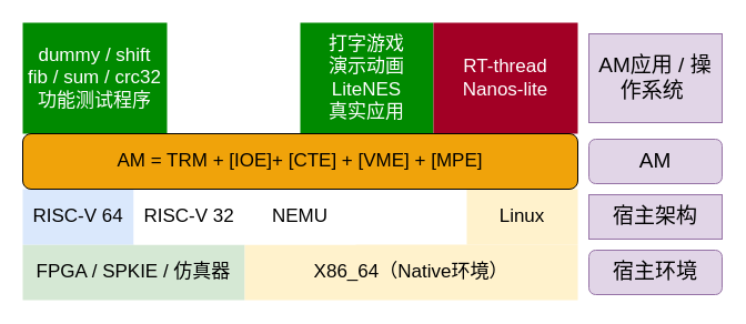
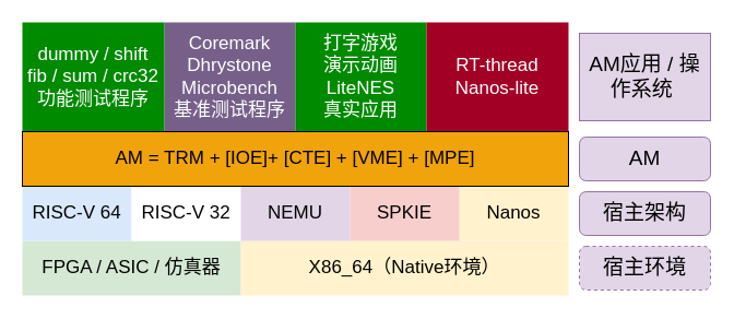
+ <mxCell id="9" value="&lt;span style=&quot;font-size: 17px;&quot;&gt;Coremark&lt;/span&gt;&lt;div&gt;&lt;span style=&quot;font-size: 17px;&quot;&gt;Dhrystone&lt;/span&gt;&lt;/div&gt;&lt;div&gt;&lt;span style=&quot;font-size: 17px;&quot;&gt;Microbench&lt;/span&gt;&lt;/div&gt;&lt;div&gt;&lt;span style=&quot;font-size: 17px;&quot;&gt;基准测试程序&lt;/span&gt;&lt;/div&gt;" style="rounded=0;whiteSpace=wrap;html=1;fillColor=#76608a;strokeColor=none;fontColor=#ffffff;" vertex="1" parent="1"><mxGeometry x="150" y="20" width="120" height="100" as="geometry" /></mxCell>
- <mxCell id="13" value="&lt;font style=&quot;font-size: 17px;&quot;&gt;AM = TRM + [IOE]+ [CTE] + [VME] + [MPE]&lt;/font&gt;" style="whiteSpace=wrap;html=1;fillColor=#f0a30a;strokeColor=default;fontColor=#000000;rounded=1;" vertex="1" parent="1"><mxGeometry x="20" y="120" width="500" height="50" as="geometry" /></mxCell>
+ <mxCell id="13" value="&lt;font style=&quot;font-size: 17px;&quot;&gt;AM = TRM + [IOE]+ [CTE] + [VME] + [MPE]&lt;/font&gt;" style="rounded=0;whiteSpace=wrap;html=1;fillColor=#f0a30a;strokeColor=default;fontColor=#000000;" vertex="1" parent="1"><mxGeometry x="20" y="120" width="500" height="50" as="geometry" /></mxCell>
- <mxCell id="7" value="&lt;font style=&quot;font-size: 17px;&quot;&gt;NEMU&lt;/font&gt;" style="rounded=0;whiteSpace=wrap;html=1;fillColor=#ffffff;strokeColor=none;" vertex="1" parent="1"><mxGeometry x="220" y="170" width="100" height="50" as="geometry" /></mxCell>
+ <mxCell id="7" value="&lt;font style=&quot;font-size: 17px;&quot;&gt;NEMU&lt;/font&gt;" style="rounded=0;whiteSpace=wrap;html=1;fillColor=#e1d5e7;strokeColor=none;" vertex="1" parent="1"><mxGeometry x="220" y="170" width="100" height="50" as="geometry" /></mxCell>
+ <mxCell id="8" value="&lt;font style=&quot;font-size: 17px;&quot;&gt;SPKIE&lt;/font&gt;" style="rounded=0;whiteSpace=wrap;html=1;fillColor=#f8cecc;strokeColor=none;" vertex="1" parent="1"><mxGeometry x="320" y="170" width="100" height="50" as="geometry" /></mxCell>
- <mxCell id="5" value="&lt;font style=&quot;font-size: 17px;&quot;&gt;Linux&lt;/font&gt;" style="rounded=0;whiteSpace=wrap;html=1;fillColor=#fff2cc;strokeColor=none;" vertex="1" parent="1"><mxGeometry x="420" y="170" width="100" height="50" as="geometry" /></mxCell>
+ <mxCell id="5" value="&lt;font style=&quot;font-size: 17px;&quot;&gt;Nanos&lt;/font&gt;" style="rounded=0;whiteSpace=wrap;html=1;fillColor=#fff2cc;strokeColor=none;" vertex="1" parent="1"><mxGeometry x="420" y="170" width="100" height="50" as="geometry" /></mxCell>
- <mxCell id="16" value="&lt;font style=&quot;font-size: 19px;&quot;&gt;宿主架构&lt;/font&gt;" style="whiteSpace=wrap;html=1;fillColor=#e1d5e7;strokeColor=#9673a6;rounded=0;" vertex="1" parent="1"><mxGeometry x="530" y="175" width="120" height="40" as="geometry" /></mxCell>
+ <mxCell id="16" value="&lt;font style=&quot;font-size: 19px;&quot;&gt;宿主架构&lt;/font&gt;" style="rounded=1;whiteSpace=wrap;html=1;fillColor=#e1d5e7;strokeColor=#9673a6;" vertex="1" parent="1"><mxGeometry x="530" y="175" width="120" height="40" as="geometry" /></mxCell>
- <mxCell id="2" value="&lt;font style=&quot;font-size: 17px;&quot;&gt;FPGA / SPKIE / 仿真器&lt;/font&gt;" style="rounded=0;whiteSpace=wrap;html=1;fillColor=#d5e8d4;strokeColor=none;" vertex="1" parent="1"><mxGeometry x="20" y="220" width="200" height="50" as="geometry" /></mxCell>
+ <mxCell id="2" value="&lt;font style=&quot;font-size: 17px;&quot;&gt;FPGA / ASIC / 仿真器&lt;/font&gt;" style="rounded=0;whiteSpace=wrap;html=1;fillColor=#d5e8d4;strokeColor=none;" vertex="1" parent="1"><mxGeometry x="20" y="220" width="200" height="50" as="geometry" /></mxCell>
- <mxCell id="14" value="&lt;font style=&quot;font-size: 19px;&quot;&gt;宿主环境&lt;/font&gt;" style="rounded=1;whiteSpace=wrap;html=1;fillColor=#e1d5e7;strokeColor=#9673a6;" vertex="1" parent="1"><mxGeometry x="530" y="225" width="120" height="40" as="geometry" /></mxCell>
+ <mxCell id="14" value="&lt;font style=&quot;font-size: 19px;&quot;&gt;宿主环境&lt;/font&gt;" style="rounded=1;whiteSpace=wrap;html=1;fillColor=#e1d5e7;strokeColor=#9673a6;dashed=1;" vertex="1" parent="1"><mxGeometry x="530" y="225" width="120" height="40" as="geometry" /></mxCell>
